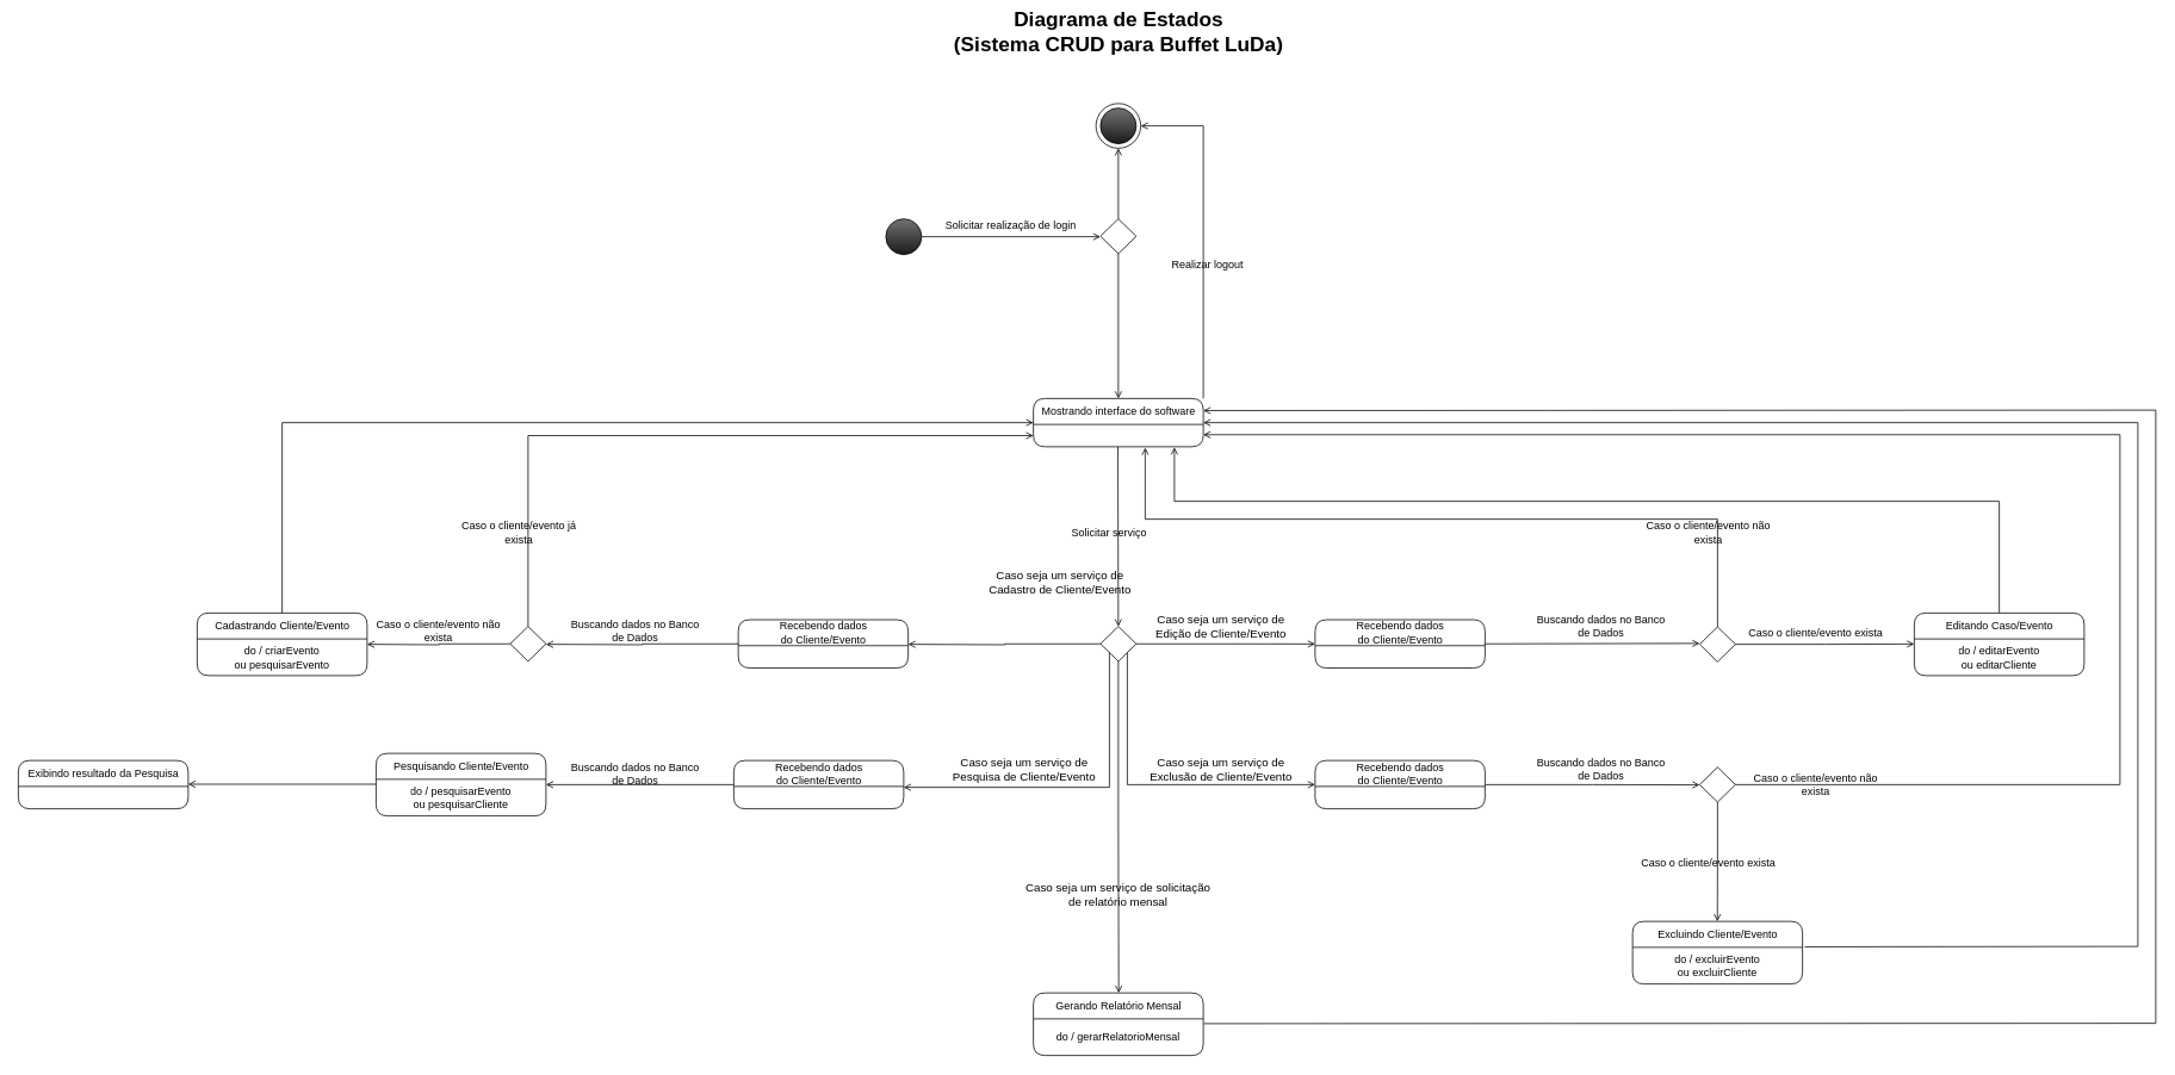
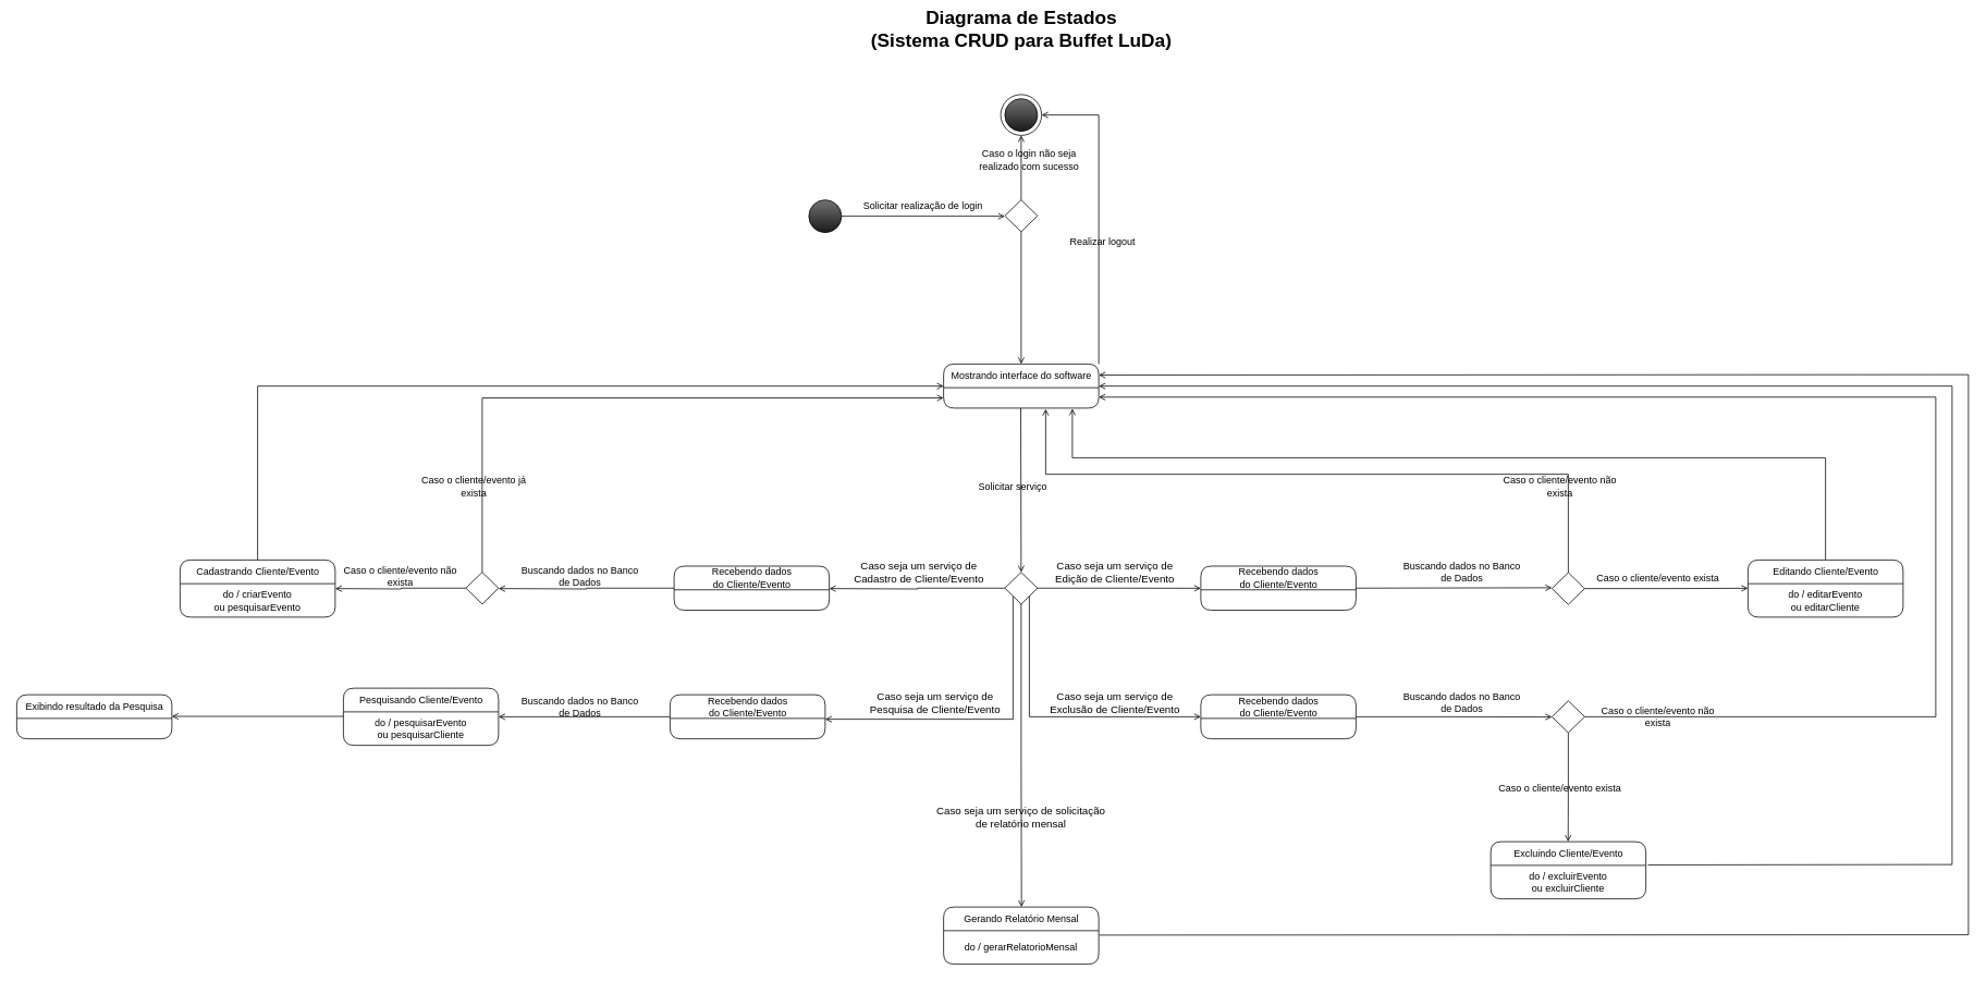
+ <mxCell id="13" value="Caso o login não seja realizado com sucesso" style="text;html=1;strokeColor=none;fillColor=none;align=center;verticalAlign=middle;whiteSpace=wrap;rounded=0;" vertex="1" parent="1"><mxGeometry x="1180" y="180" width="160" height="30" as="geometry" /></mxCell>
- <mxCell id="23" value="&lt;span style=&quot;font-size: 13px&quot;&gt;Caso seja um serviço de Cadastro de Cliente/Evento&lt;/span&gt;" style="text;html=1;strokeColor=none;fillColor=none;align=center;verticalAlign=middle;whiteSpace=wrap;rounded=0;" vertex="1" parent="1"><mxGeometry x="1100" y="630" width="170" height="40" as="geometry" /></mxCell>
+ <mxCell id="23" value="&lt;span style=&quot;font-size: 13px&quot;&gt;Caso seja um serviço de Cadastro de Cliente/Evento&lt;/span&gt;" style="text;html=1;strokeColor=none;fillColor=none;align=center;verticalAlign=middle;whiteSpace=wrap;rounded=0;" vertex="1" parent="1"><mxGeometry x="1040" y="680" width="170" height="40" as="geometry" /></mxCell>
- <mxCell id="58" value="&lt;span style=&quot;font-weight: normal&quot;&gt;Editando Caso/Evento&lt;/span&gt;" style="swimlane;fontStyle=1;align=center;verticalAlign=middle;childLayout=stackLayout;horizontal=1;startSize=29;horizontalStack=0;resizeParent=1;resizeParentMax=0;resizeLast=0;collapsible=0;marginBottom=0;html=1;rounded=1;" vertex="1" parent="1"><mxGeometry x="2140" y="685" width="190" height="70" as="geometry" /></mxCell>
+ <mxCell id="58" value="&lt;span style=&quot;font-weight: normal&quot;&gt;Editando Cliente/Evento&lt;/span&gt;" style="swimlane;fontStyle=1;align=center;verticalAlign=middle;childLayout=stackLayout;horizontal=1;startSize=29;horizontalStack=0;resizeParent=1;resizeParentMax=0;resizeLast=0;collapsible=0;marginBottom=0;html=1;rounded=1;" vertex="1" parent="1"><mxGeometry x="2140" y="685" width="190" height="70" as="geometry" /></mxCell>
